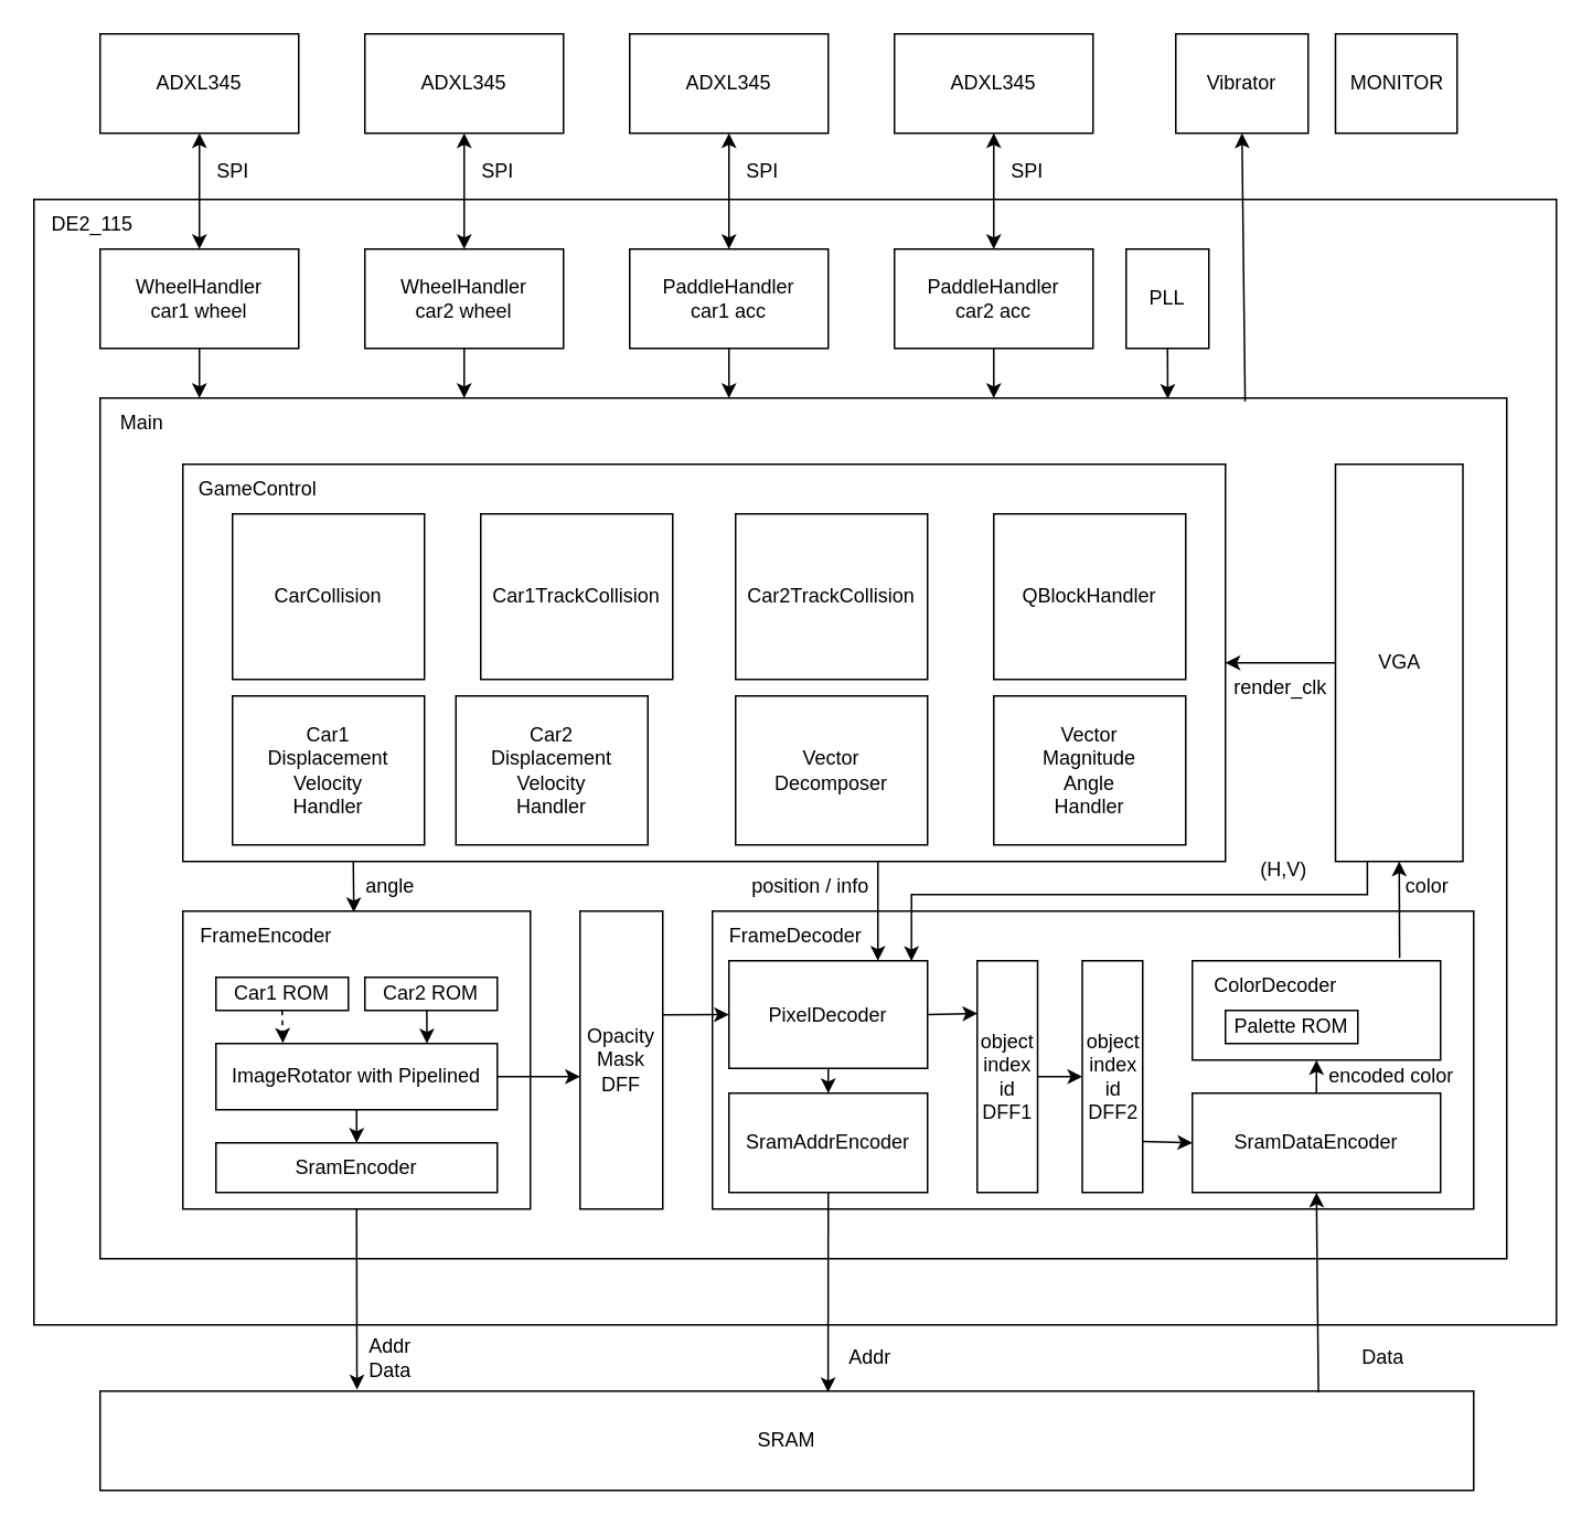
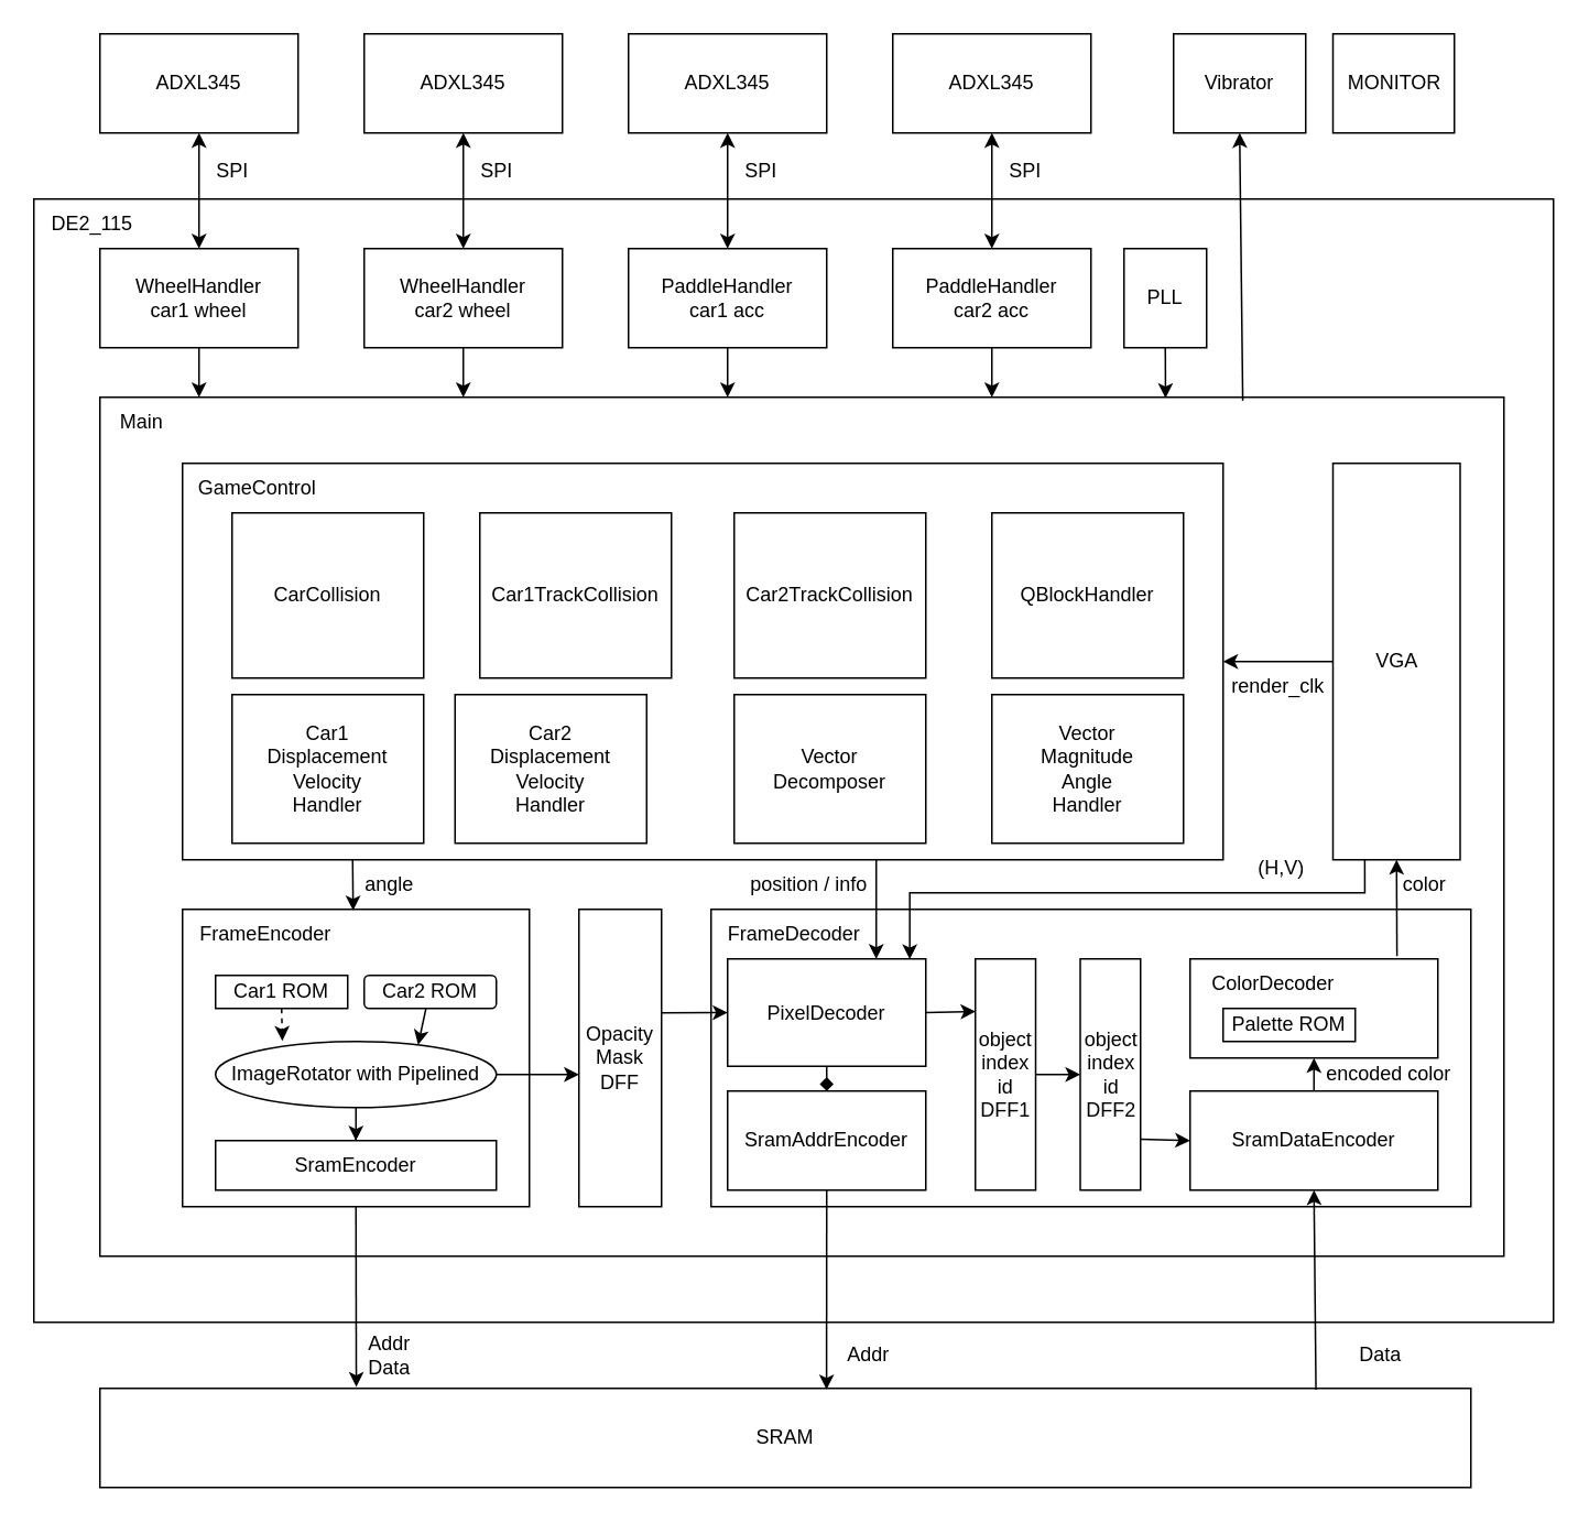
- <mxCell id="35" value="Car2 ROM" style="rounded=0;whiteSpace=wrap;html=1;" vertex="1" parent="1"><mxGeometry x="220" y="590" width="80" height="20" as="geometry" /></mxCell>
+ <mxCell id="35" value="Car2 ROM" style="whiteSpace=wrap;html=1;rounded=1;" vertex="1" parent="1"><mxGeometry x="220" y="590" width="80" height="20" as="geometry" /></mxCell>
- <mxCell id="37" value="ImageRotator with Pipelined" style="rounded=0;whiteSpace=wrap;html=1;" vertex="1" parent="1"><mxGeometry x="130" y="630" width="170" height="40" as="geometry" /></mxCell>
+ <mxCell id="37" value="ImageRotator with Pipelined" style="ellipse;whiteSpace=wrap;html=1;" vertex="1" parent="1"><mxGeometry x="130" y="630" width="170" height="40" as="geometry" /></mxCell>
- <mxCell id="39" style="edgeStyle=orthogonalEdgeStyle;rounded=0;orthogonalLoop=1;jettySize=auto;html=1;exitX=0.5;exitY=1;exitDx=0;exitDy=0;entryX=0.5;entryY=0;entryDx=0;entryDy=0;" edge="1" parent="1" source="40" target="41"><mxGeometry relative="1" as="geometry" /></mxCell>
+ <mxCell id="39" style="edgeStyle=orthogonalEdgeStyle;rounded=0;orthogonalLoop=1;jettySize=auto;html=1;exitX=0.5;exitY=1;exitDx=0;exitDy=0;entryX=0.5;entryY=0;entryDx=0;entryDy=0;endArrow=diamond;" edge="1" parent="1" source="40" target="41"><mxGeometry relative="1" as="geometry" /></mxCell>
